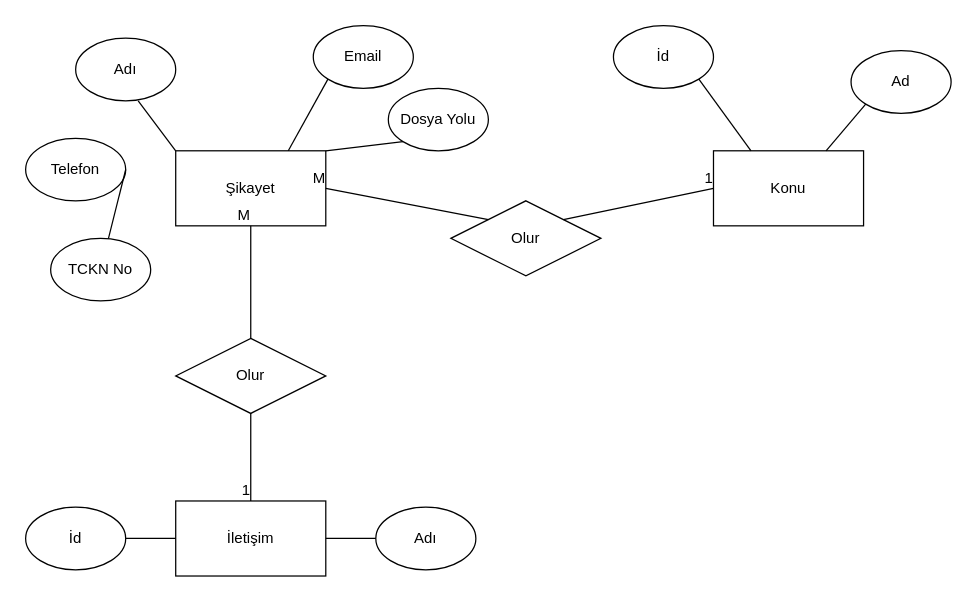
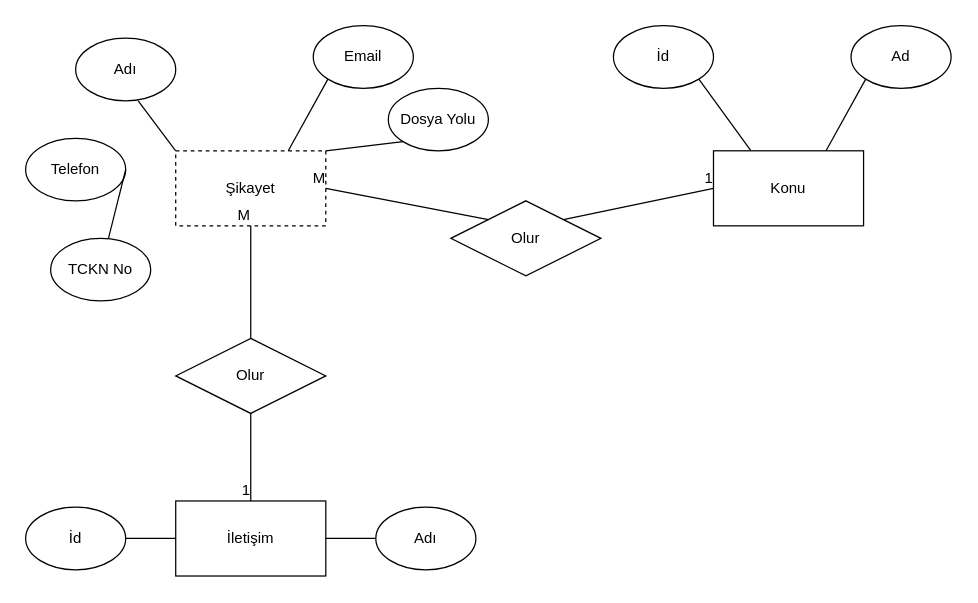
- <mxCell id="14" value="Ad" style="ellipse;whiteSpace=wrap;html=1;" parent="1" vertex="1"><mxGeometry x="680" y="40" width="80" height="50" as="geometry" /></mxCell>
+ <mxCell id="14" value="Ad" style="ellipse;whiteSpace=wrap;html=1;" parent="1" vertex="1"><mxGeometry x="680" y="20" width="80" height="50" as="geometry" /></mxCell>
- <mxCell id="2" value="Şikayet" style="rounded=0;whiteSpace=wrap;html=1;" parent="1" vertex="1"><mxGeometry x="140" y="120" width="120" height="60" as="geometry" /></mxCell>
+ <mxCell id="2" value="Şikayet" style="rounded=0;whiteSpace=wrap;html=1;dashed=1;" parent="1" vertex="1"><mxGeometry x="140" y="120" width="120" height="60" as="geometry" /></mxCell>
